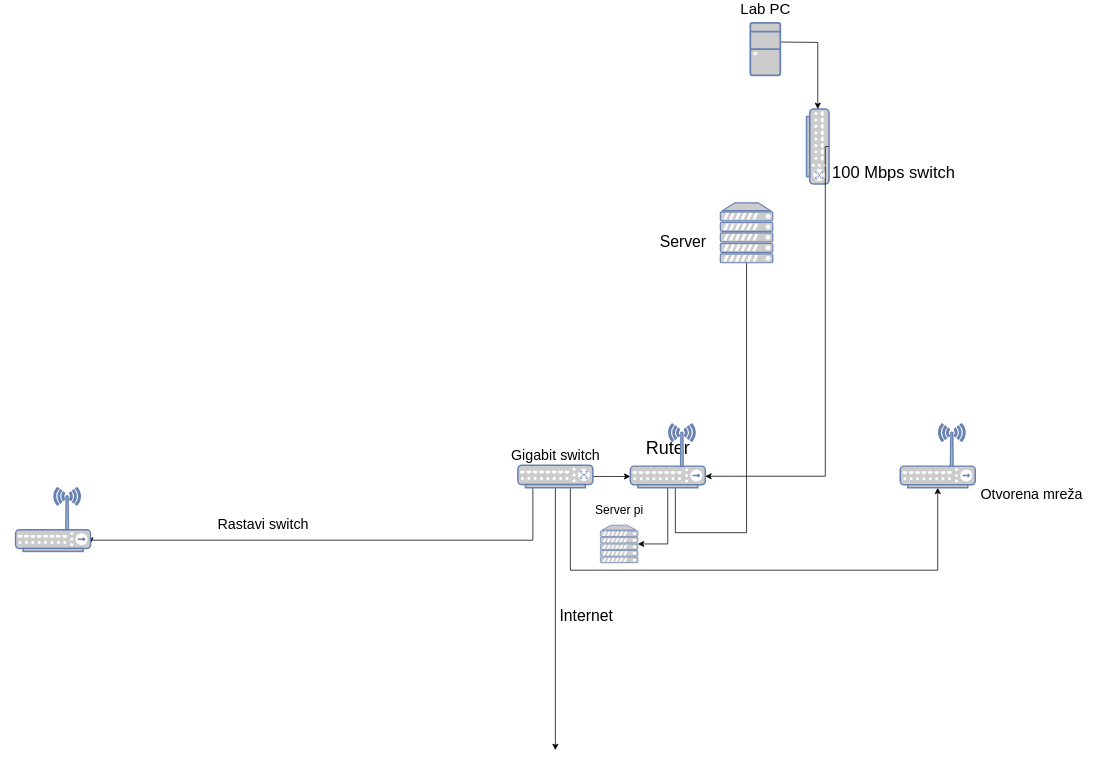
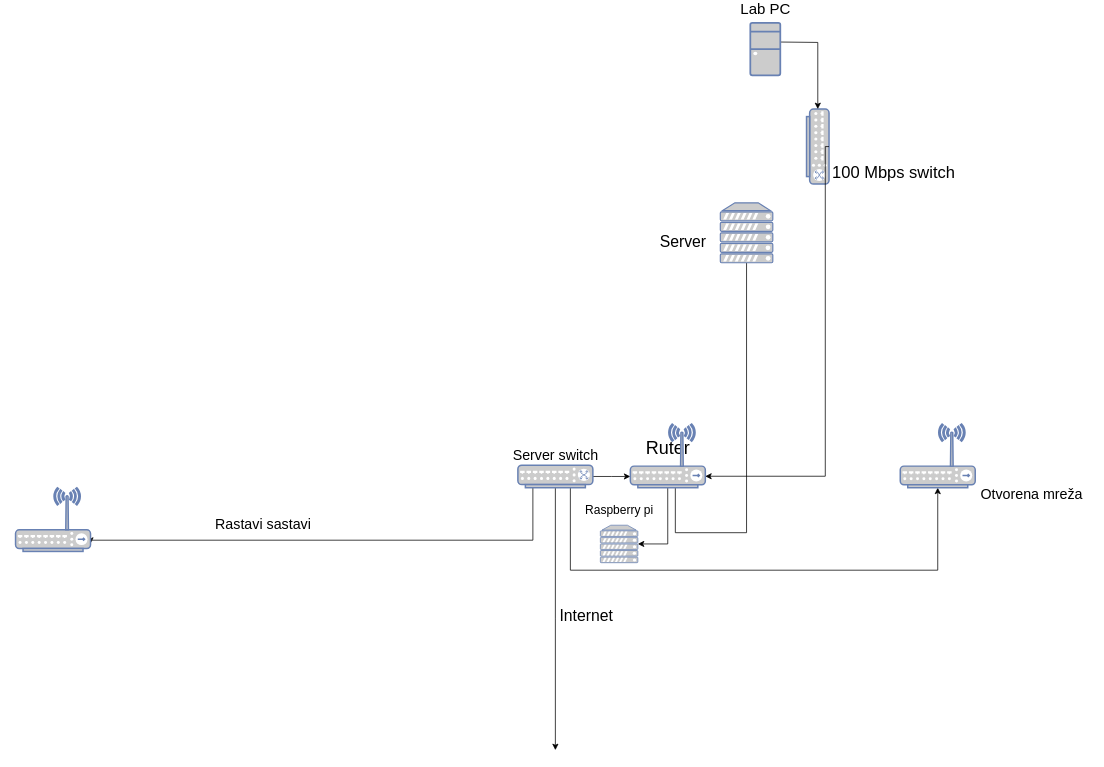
- <mxCell id="24" value="&lt;font style=&quot;font-size: 19px&quot;&gt;Gigabit switch&lt;/font&gt;" style="text;html=1;align=center;verticalAlign=middle;resizable=0;points=[];autosize=1;" vertex="1" parent="1"><mxGeometry x="675" y="587.5" width="130" height="20" as="geometry" /></mxCell>
+ <mxCell id="24" value="&lt;font style=&quot;font-size: 19px&quot;&gt;Server switch&lt;/font&gt;" style="text;html=1;align=center;verticalAlign=middle;resizable=0;points=[];autosize=1;" vertex="1" parent="1"><mxGeometry x="675" y="587.5" width="130" height="20" as="geometry" /></mxCell>
- <mxCell id="22" value="&lt;font style=&quot;font-size: 16px&quot;&gt;Server pi&lt;/font&gt;" style="text;html=1;align=center;verticalAlign=middle;resizable=0;points=[];autosize=1;" vertex="1" parent="1"><mxGeometry x="770" y="660" width="110" height="20" as="geometry" /></mxCell>
+ <mxCell id="22" value="&lt;font style=&quot;font-size: 16px&quot;&gt;Raspberry pi&lt;/font&gt;" style="text;html=1;align=center;verticalAlign=middle;resizable=0;points=[];autosize=1;" vertex="1" parent="1"><mxGeometry x="770" y="660" width="110" height="20" as="geometry" /></mxCell>
- <mxCell id="20" value="&lt;font style=&quot;font-size: 19px&quot;&gt;Rastavi switch&lt;/font&gt;" style="text;html=1;align=center;verticalAlign=middle;resizable=0;points=[];autosize=1;" vertex="1" parent="1"><mxGeometry x="280" y="680" width="140" height="20" as="geometry" /></mxCell>
+ <mxCell id="20" value="&lt;font style=&quot;font-size: 19px&quot;&gt;Rastavi sastavi&lt;/font&gt;" style="text;html=1;align=center;verticalAlign=middle;resizable=0;points=[];autosize=1;" vertex="1" parent="1"><mxGeometry x="280" y="680" width="140" height="20" as="geometry" /></mxCell>
